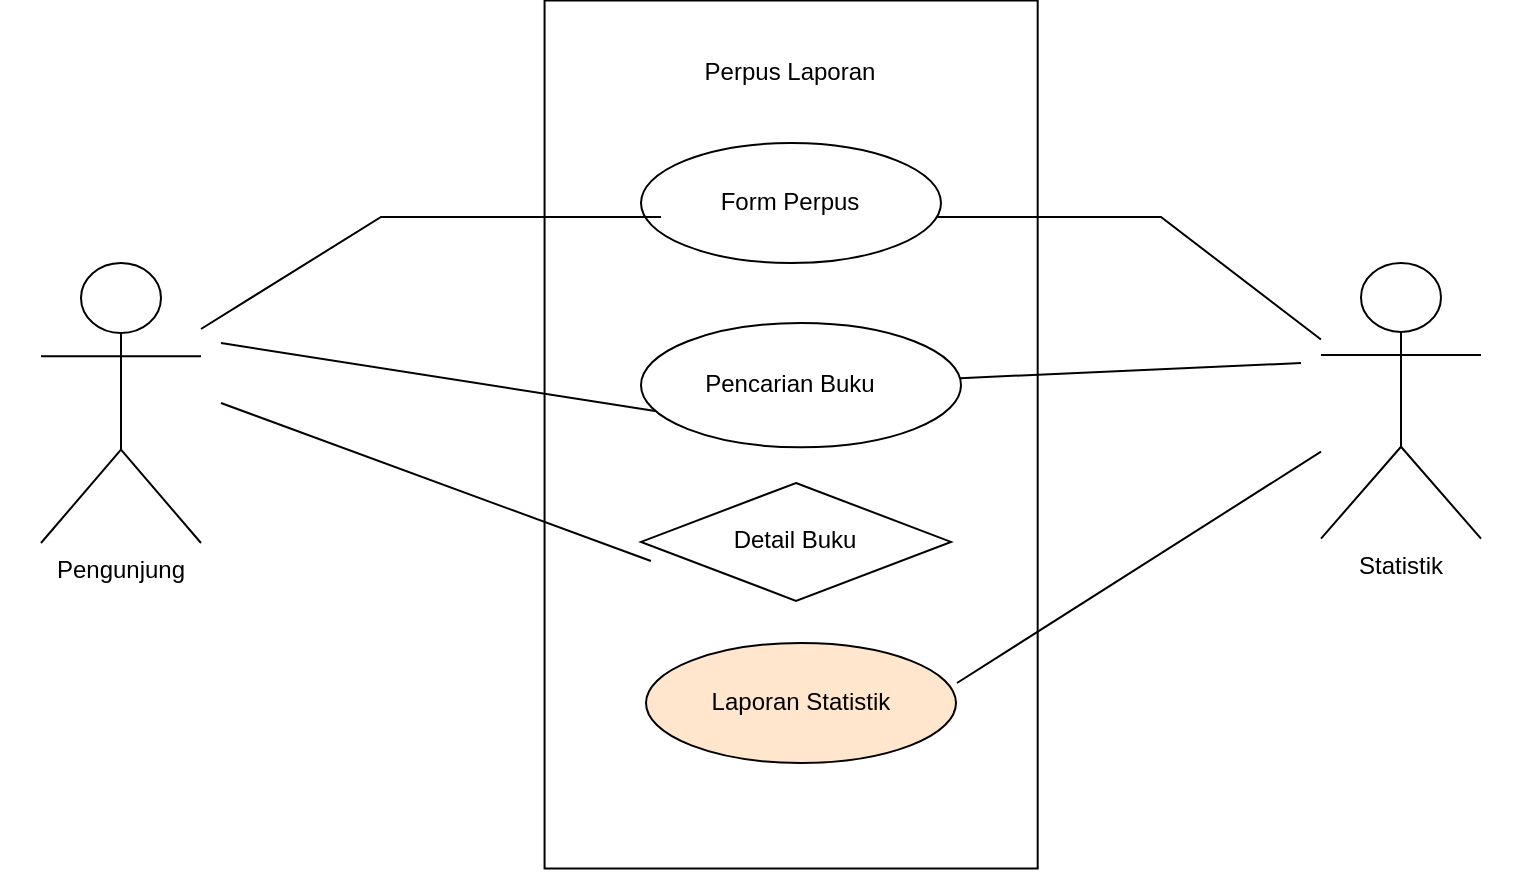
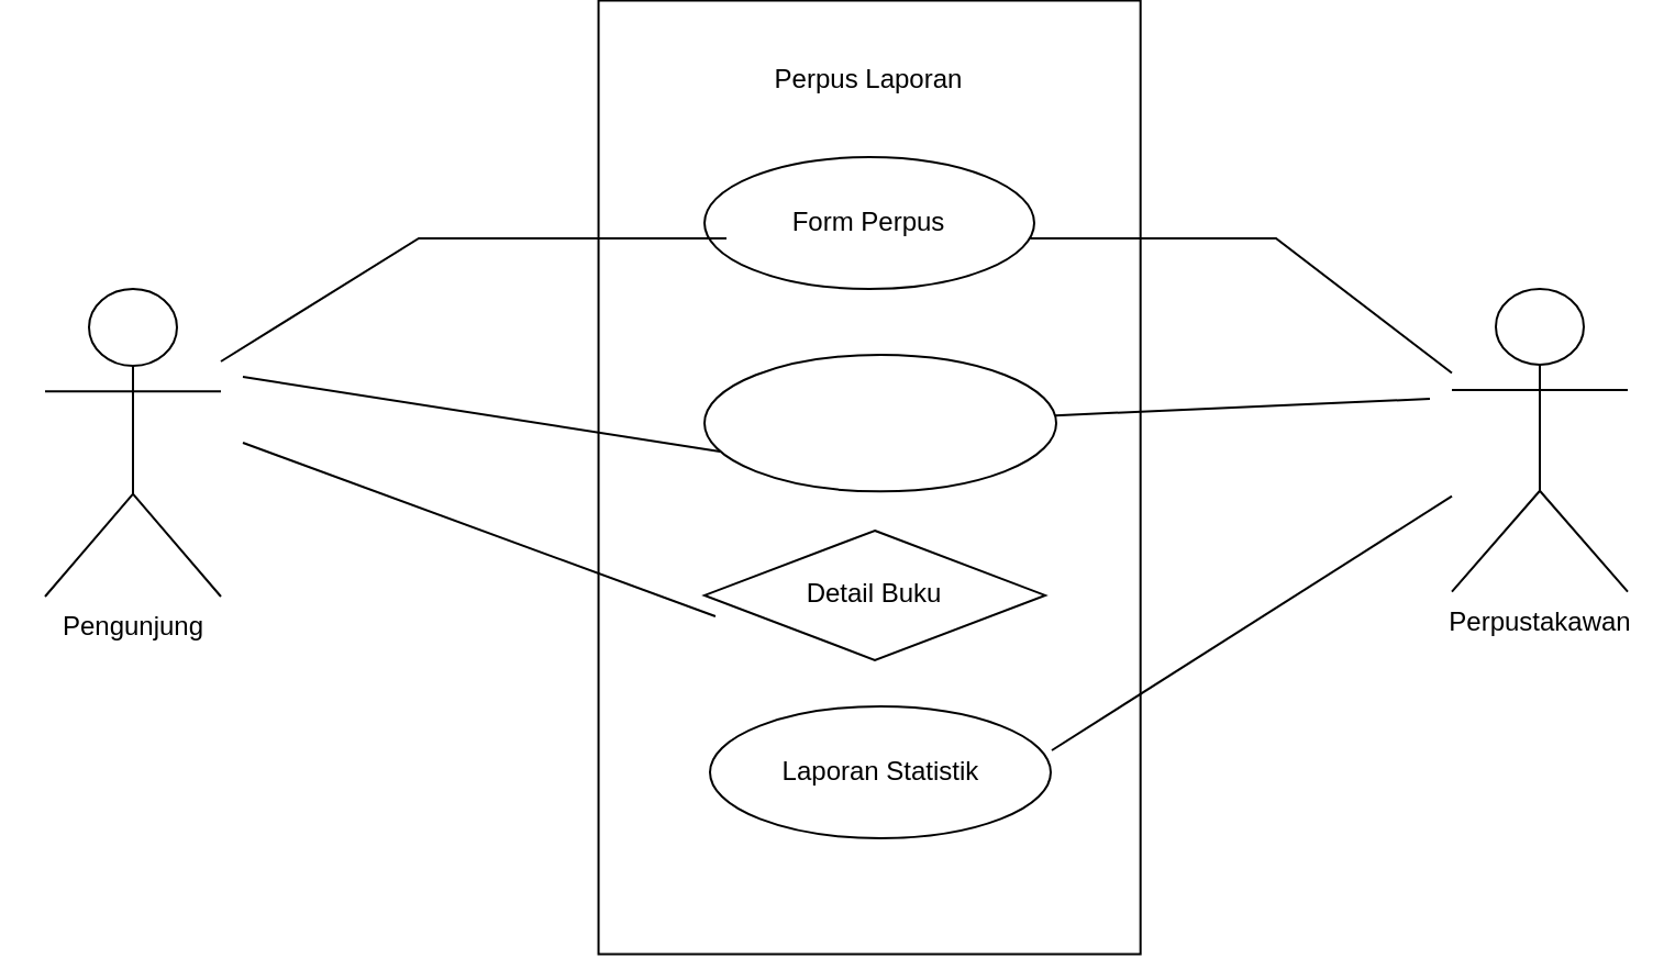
- <mxCell id="7" value="Pencarian Buku" style="text;html=1;strokeColor=none;fillColor=none;align=center;verticalAlign=middle;whiteSpace=wrap;rounded=0;" vertex="1" parent="1"><mxGeometry x="350.06" y="176.09" width="90" height="30" as="geometry" /></mxCell>
- <mxCell id="12" value="Statistik" style="shape=umlActor;verticalLabelPosition=bottom;verticalAlign=top;html=1;outlineConnect=0;" vertex="1" parent="1"><mxGeometry x="660" y="130" width="80" height="137.81" as="geometry" /></mxCell>
+ <mxCell id="12" value="Perpustakawan" style="shape=umlActor;verticalLabelPosition=bottom;verticalAlign=top;html=1;outlineConnect=0;" vertex="1" parent="1"><mxGeometry x="660" y="130" width="80" height="137.81" as="geometry" /></mxCell>
- <mxCell id="9" value="Laporan Statistik" style="ellipse;whiteSpace=wrap;html=1;fillColor=#ffe6cc;" vertex="1" parent="1"><mxGeometry x="322.5" y="320" width="155" height="60" as="geometry" /></mxCell>
+ <mxCell id="9" value="Laporan Statistik" style="ellipse;whiteSpace=wrap;html=1;" vertex="1" parent="1"><mxGeometry x="322.5" y="320" width="155" height="60" as="geometry" /></mxCell>
